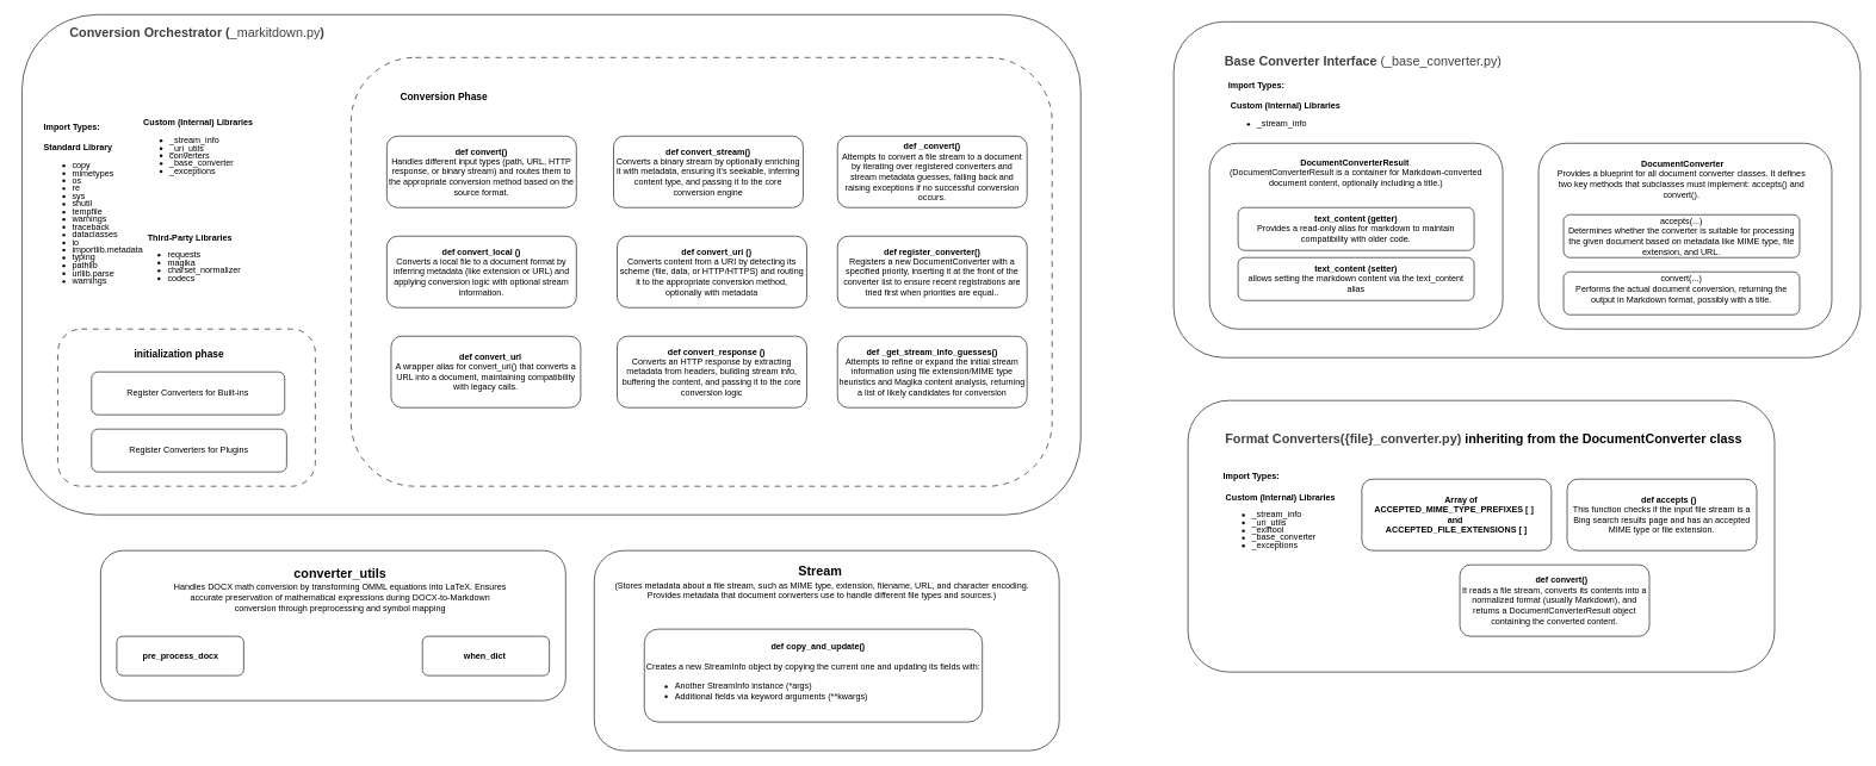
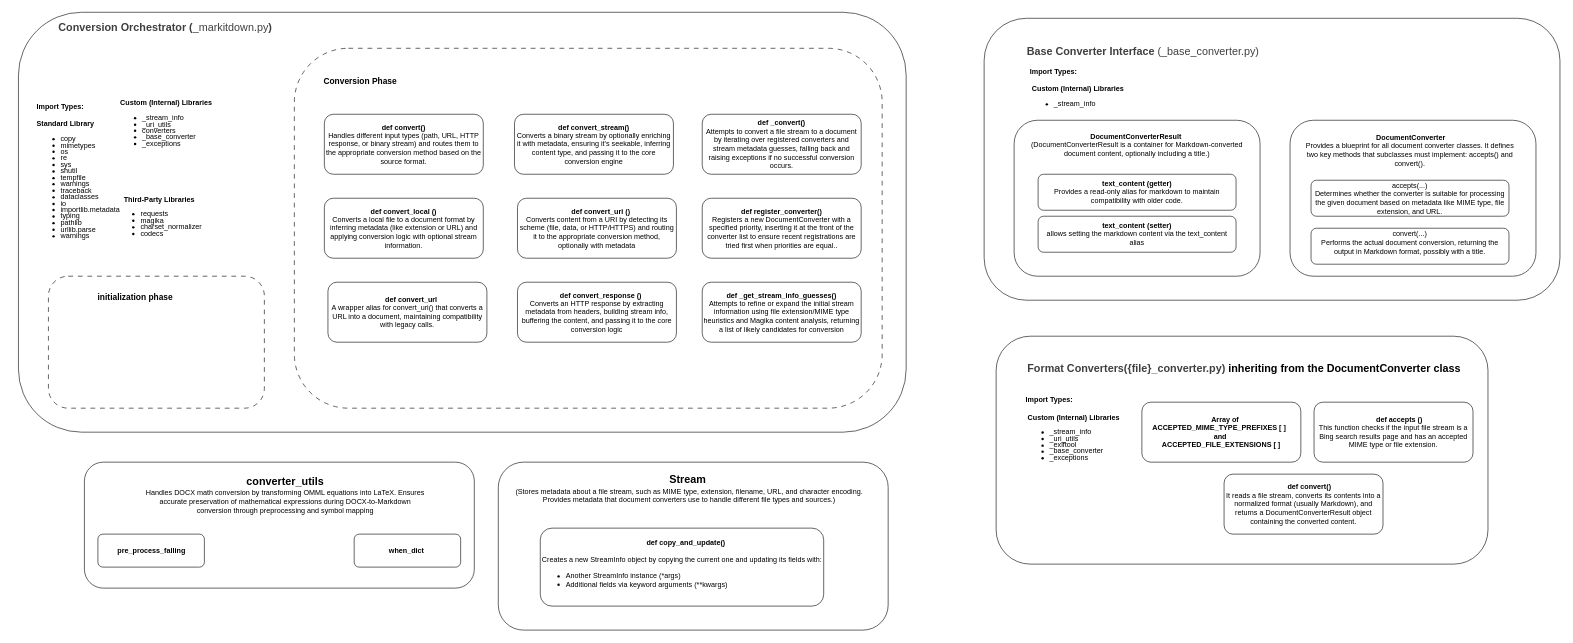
- <mxCell id="12" value="&lt;b&gt;&lt;font style=&quot;font-size: 14px;&quot;&gt;Conversion Phase&lt;/font&gt;&lt;/b&gt;" style="text;html=1;align=center;verticalAlign=middle;whiteSpace=wrap;rounded=0;" parent="1" vertex="1"><mxGeometry x="550" y="120" width="140" height="30" as="geometry" /></mxCell>
+ <mxCell id="12" value="&lt;b&gt;&lt;font style=&quot;font-size: 14px;&quot;&gt;Conversion Phase&lt;/font&gt;&lt;/b&gt;" style="text;html=1;align=center;verticalAlign=middle;whiteSpace=wrap;rounded=0;" parent="1" vertex="1"><mxGeometry x="530" y="120" width="140" height="30" as="geometry" /></mxCell>
- <mxCell id="8" value="&lt;span style=&quot;color: rgb(0, 0, 0);&quot;&gt;&lt;b&gt;&lt;font style=&quot;font-size: 14px;&quot;&gt;initialization phase&lt;/font&gt;&lt;/b&gt;&lt;/span&gt;" style="text;html=1;align=center;verticalAlign=middle;whiteSpace=wrap;rounded=0;" parent="1" vertex="1"><mxGeometry x="180" y="480" width="140" height="30" as="geometry" /></mxCell>
+ <mxCell id="8" value="&lt;span style=&quot;color: rgb(0, 0, 0);&quot;&gt;&lt;b&gt;&lt;font style=&quot;font-size: 14px;&quot;&gt;initialization phase&lt;/font&gt;&lt;/b&gt;&lt;/span&gt;" style="text;html=1;align=center;verticalAlign=middle;whiteSpace=wrap;rounded=0;" parent="1" vertex="1"><mxGeometry x="155" y="480" width="140" height="30" as="geometry" /></mxCell>
- <mxCell id="9" value="Register Converters for Built-ins" style="rounded=1;whiteSpace=wrap;html=1;" parent="1" vertex="1"><mxGeometry x="127.25" y="520" width="270" height="60" as="geometry" /></mxCell>
- <mxCell id="10" value="Register Converters for Plugins" style="rounded=1;whiteSpace=wrap;html=1;" parent="1" vertex="1"><mxGeometry x="127.25" y="600" width="272.75" height="60" as="geometry" /></mxCell>
- <mxCell id="47" value="&lt;b&gt;pre_process_docx&lt;/b&gt;" style="rounded=1;whiteSpace=wrap;html=1;" vertex="1" parent="1"><mxGeometry x="162.5" y="890" width="177.5" height="55" as="geometry" /></mxCell>
+ <mxCell id="47" value="&lt;b&gt;pre_process_falling&lt;/b&gt;" style="rounded=1;whiteSpace=wrap;html=1;" vertex="1" parent="1"><mxGeometry x="162.5" y="890" width="177.5" height="55" as="geometry" /></mxCell>
